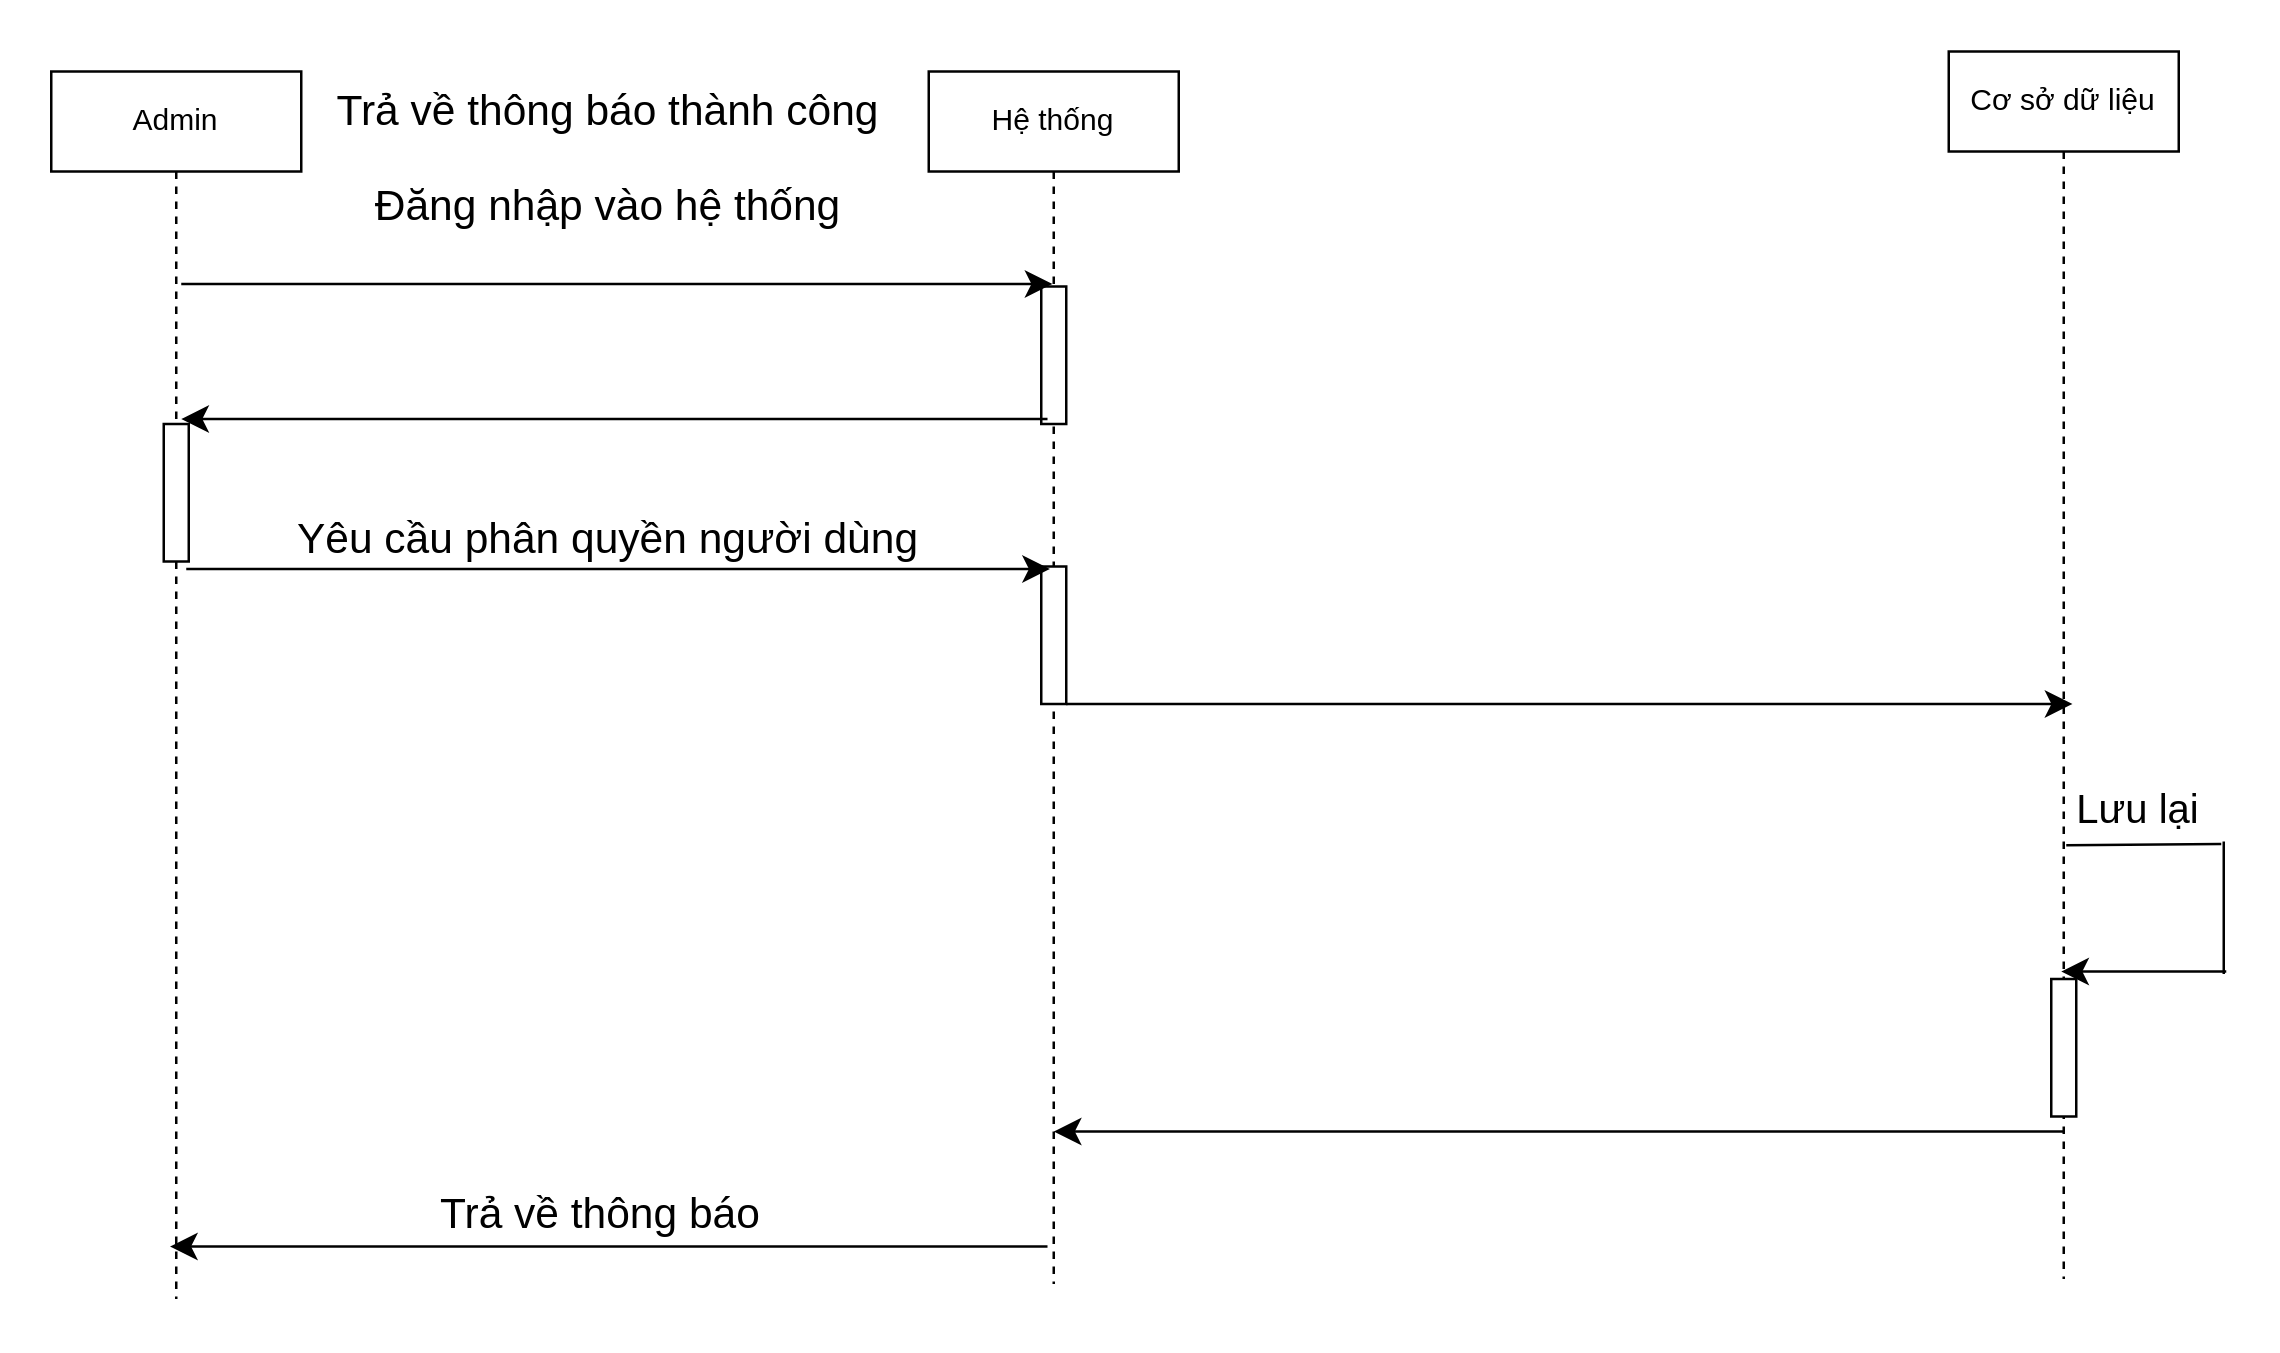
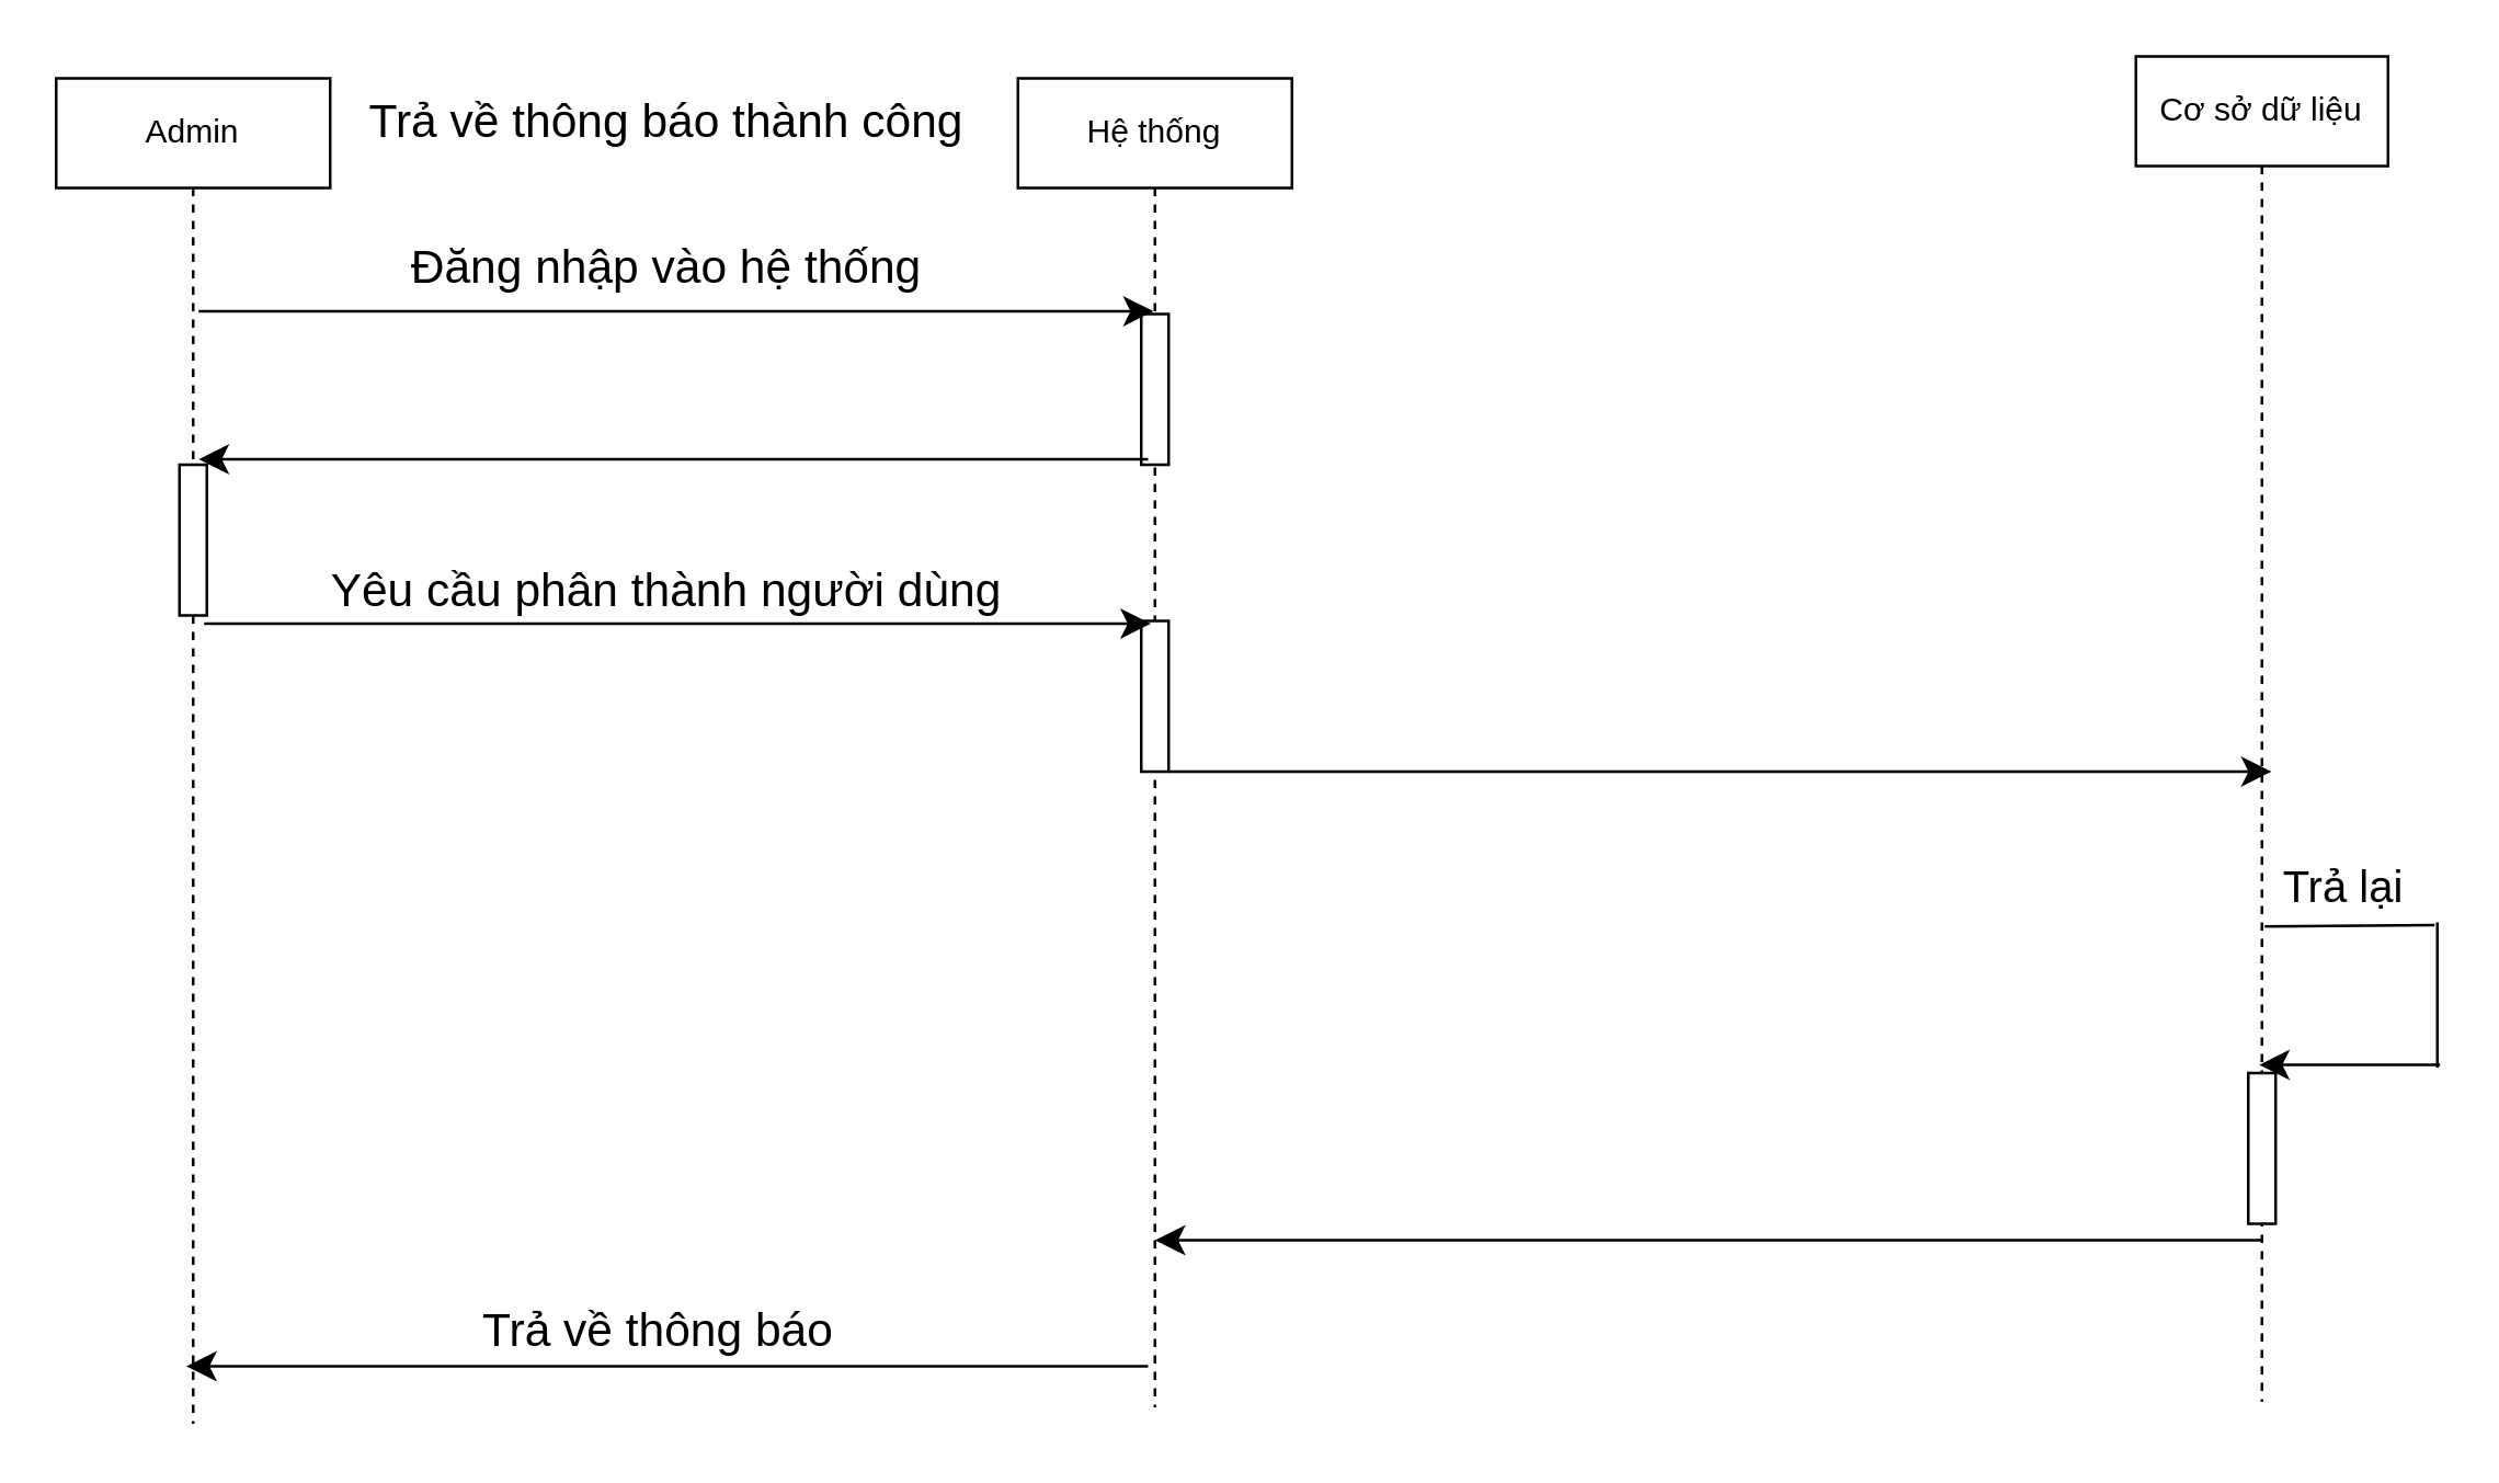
- <mxCell id="11" value="&lt;font style=&quot;font-size: 17px;&quot;&gt;Đăng nhập vào hệ thống&lt;/font&gt;" style="text;strokeColor=none;fillColor=none;html=1;align=center;verticalAlign=middle;whiteSpace=wrap;rounded=0;fontSize=17;" vertex="1" parent="1"><mxGeometry x="127" y="69" width="232" height="28" as="geometry" /></mxCell>
+ <mxCell id="11" value="&lt;font style=&quot;font-size: 17px;&quot;&gt;Đăng nhập vào hệ thống&lt;/font&gt;" style="text;strokeColor=none;fillColor=none;html=1;align=center;verticalAlign=middle;whiteSpace=wrap;rounded=0;fontSize=17;" vertex="1" parent="1"><mxGeometry x="127" y="84" width="232" height="28" as="geometry" /></mxCell>
- <mxCell id="16" value="Yêu cầu phân quyền người dùng" style="text;strokeColor=none;fillColor=none;html=1;align=center;verticalAlign=middle;whiteSpace=wrap;rounded=0;fontSize=17;" vertex="1" parent="1"><mxGeometry x="112" y="202" width="262" height="28" as="geometry" /></mxCell>
+ <mxCell id="16" value="Yêu cầu phân thành người dùng" style="text;strokeColor=none;fillColor=none;html=1;align=center;verticalAlign=middle;whiteSpace=wrap;rounded=0;fontSize=17;" vertex="1" parent="1"><mxGeometry x="112" y="202" width="262" height="28" as="geometry" /></mxCell>
- <mxCell id="21" value="Lưu lại" style="text;strokeColor=none;fillColor=none;html=1;align=center;verticalAlign=middle;whiteSpace=wrap;rounded=0;fontSize=16;" vertex="1" parent="1"><mxGeometry x="825" y="308" width="60" height="30" as="geometry" /></mxCell>
+ <mxCell id="21" value="Trả lại" style="text;strokeColor=none;fillColor=none;html=1;align=center;verticalAlign=middle;whiteSpace=wrap;rounded=0;fontSize=16;" vertex="1" parent="1"><mxGeometry x="825" y="308" width="60" height="30" as="geometry" /></mxCell>
